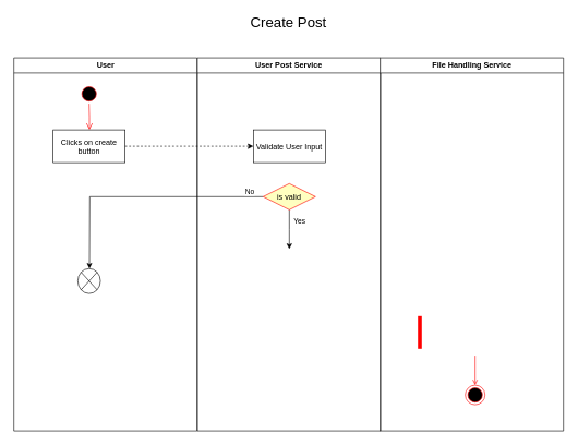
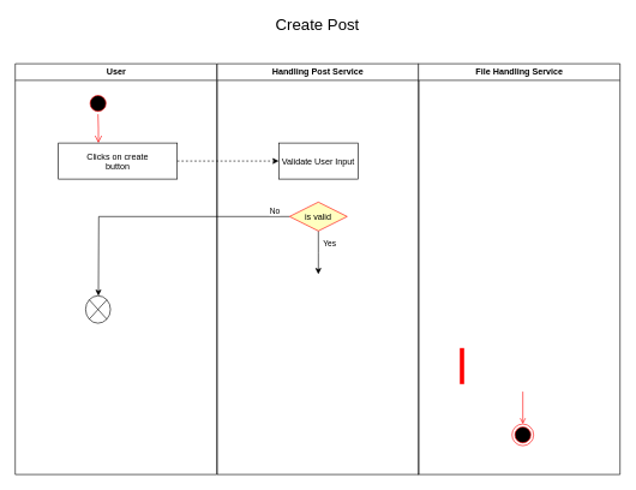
- <mxCell id="7" value="User Post Service" style="swimlane;whiteSpace=wrap;startSize=23;" parent="1" vertex="1"><mxGeometry x="301" y="88" width="280" height="570" as="geometry" /></mxCell>
+ <mxCell id="7" value="Handling Post Service" style="swimlane;whiteSpace=wrap;startSize=23;" parent="1" vertex="1"><mxGeometry x="301" y="88" width="280" height="570" as="geometry" /></mxCell>
- <mxCell id="5" value="Clicks on create &#10;button" style="" parent="2" vertex="1"><mxGeometry x="60" y="110" width="110" height="50" as="geometry" /></mxCell>
+ <mxCell id="5" value="Clicks on create &#10;button" style="" parent="2" vertex="1"><mxGeometry x="60" y="110" width="165" height="50" as="geometry" /></mxCell>
